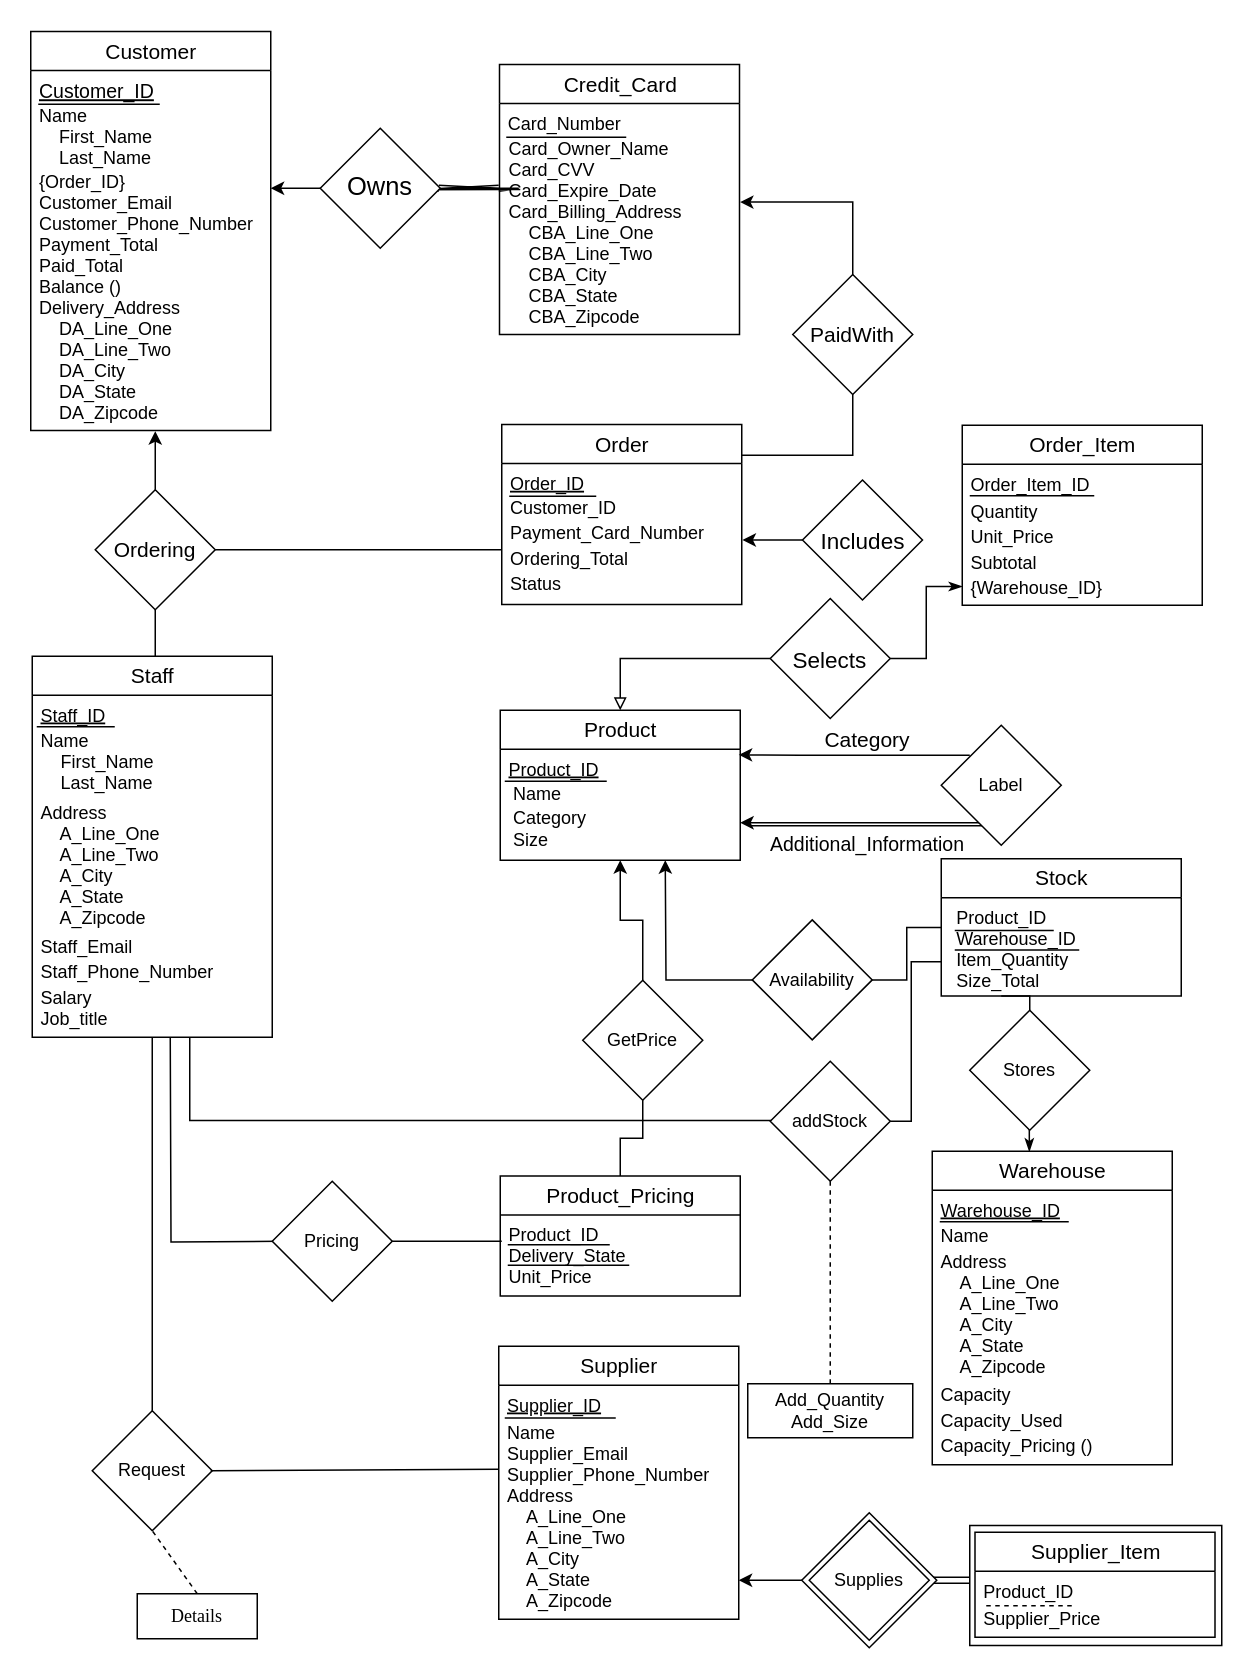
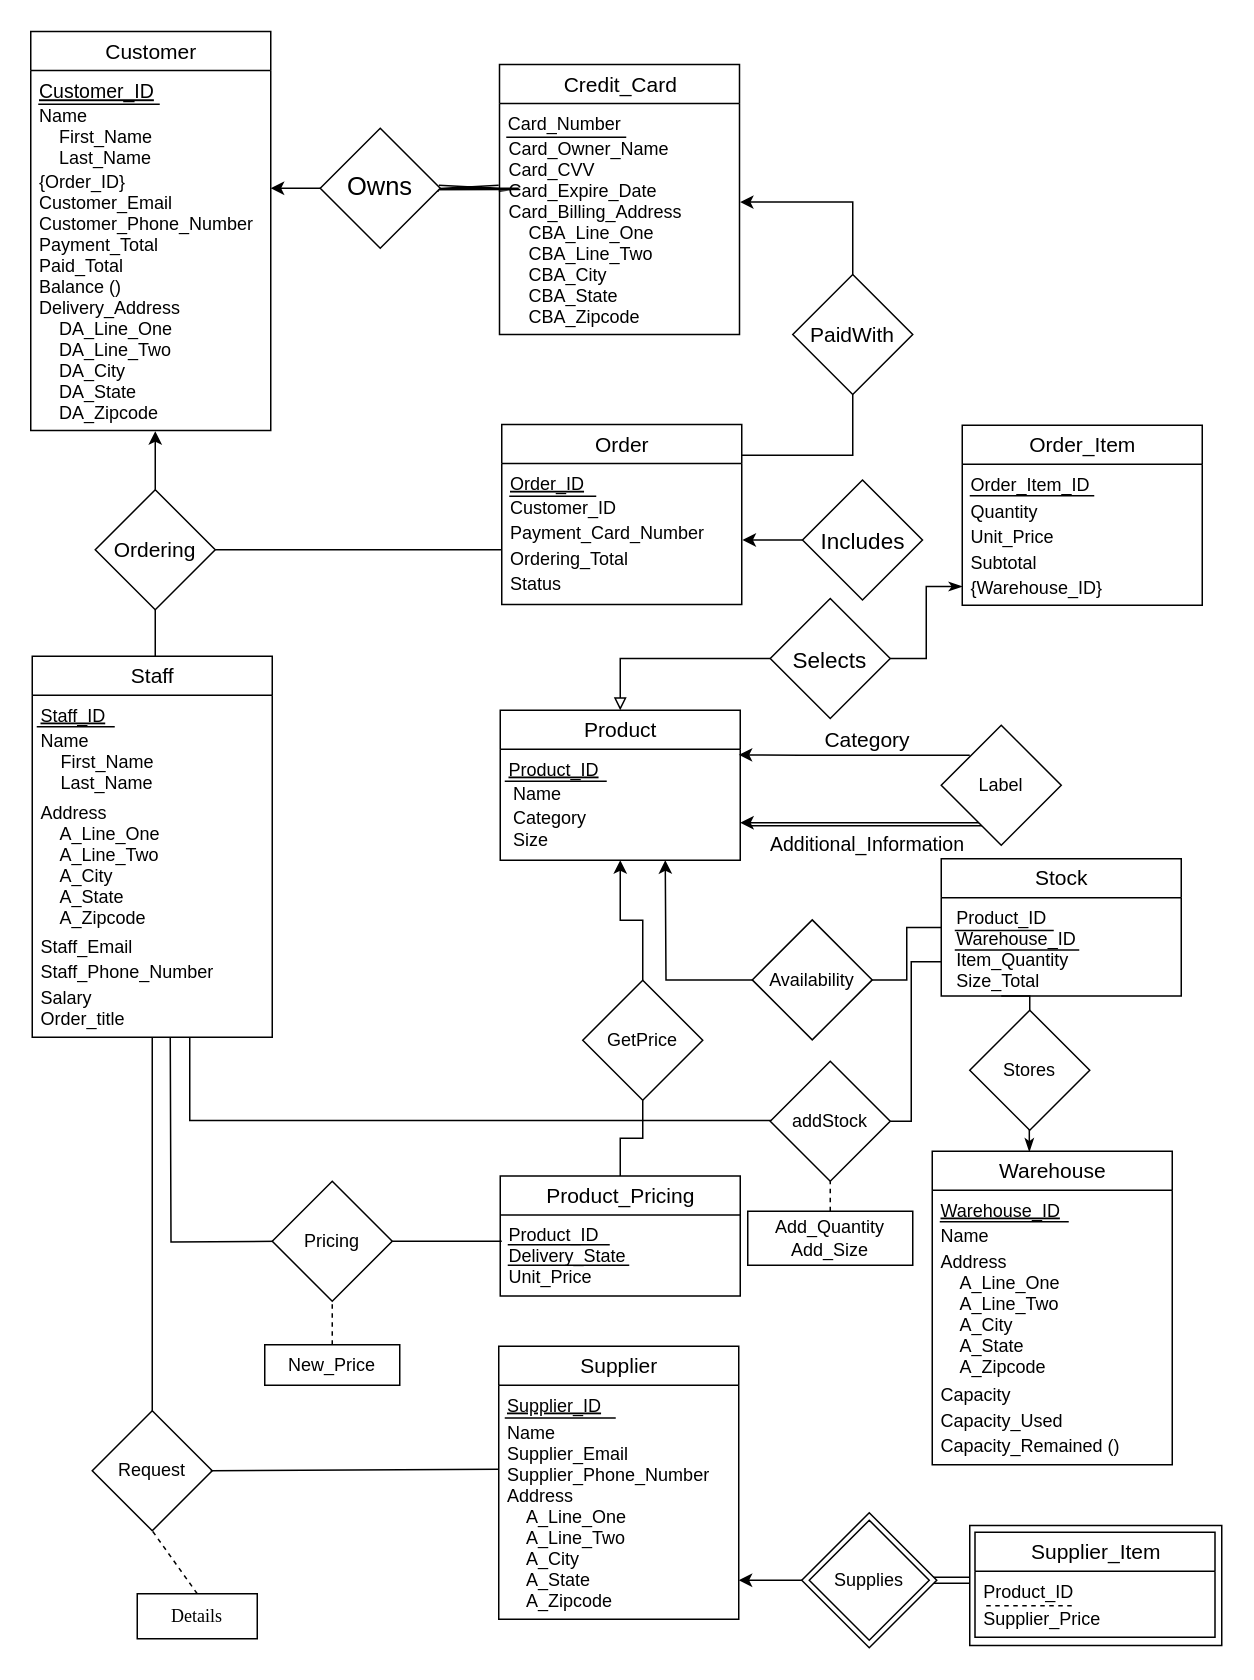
- <mxCell id="43" value="Salary&#10;Job_title" style="text;strokeColor=none;fillColor=none;spacingLeft=4;spacingRight=4;overflow=hidden;rotatable=0;points=[[0,0.5],[1,0.5]];portConstraint=eastwest;fontSize=12;" parent="36" vertex="1"><mxGeometry y="214" width="160" height="40" as="geometry" /></mxCell>
+ <mxCell id="43" value="Salary&#10;Order_title" style="text;strokeColor=none;fillColor=none;spacingLeft=4;spacingRight=4;overflow=hidden;rotatable=0;points=[[0,0.5],[1,0.5]];portConstraint=eastwest;fontSize=12;" parent="36" vertex="1"><mxGeometry y="214" width="160" height="40" as="geometry" /></mxCell>
+ <mxCell id="50" value="" style="endArrow=none;dashed=1;html=1;exitX=0.5;exitY=0;exitDx=0;exitDy=0;entryX=0.5;entryY=1;entryDx=0;entryDy=0;" parent="1" source="49" target="29" edge="1"><mxGeometry width="50" height="50" relative="1" as="geometry"><mxPoint x="111" y="907" as="sourcePoint" /><mxPoint x="161" y="857" as="targetPoint" /></mxGeometry></mxCell>
+ <mxCell id="49" value="New_Price" style="rounded=0;whiteSpace=wrap;html=1;" parent="1" vertex="1"><mxGeometry x="176" y="896" width="90" height="27" as="geometry" /></mxCell>
- <mxCell id="47" value="Add_Quantity&lt;br&gt;Add_Size" style="rounded=0;whiteSpace=wrap;html=1;" parent="1" vertex="1"><mxGeometry x="498" y="922" width="110" height="36" as="geometry" /></mxCell>
+ <mxCell id="47" value="Add_Quantity&lt;br&gt;Add_Size" style="rounded=0;whiteSpace=wrap;html=1;" parent="1" vertex="1"><mxGeometry x="498" y="807" width="110" height="36" as="geometry" /></mxCell>
- <mxCell id="78" value="Capacity_Pricing ()" style="text;strokeColor=none;fillColor=none;spacingLeft=4;spacingRight=4;overflow=hidden;rotatable=0;points=[[0,0.5],[1,0.5]];portConstraint=eastwest;fontSize=12;" parent="71" vertex="1"><mxGeometry y="183" width="160" height="26" as="geometry" /></mxCell>
+ <mxCell id="78" value="Capacity_Remained ()" style="text;strokeColor=none;fillColor=none;spacingLeft=4;spacingRight=4;overflow=hidden;rotatable=0;points=[[0,0.5],[1,0.5]];portConstraint=eastwest;fontSize=12;" parent="71" vertex="1"><mxGeometry y="183" width="160" height="26" as="geometry" /></mxCell>
